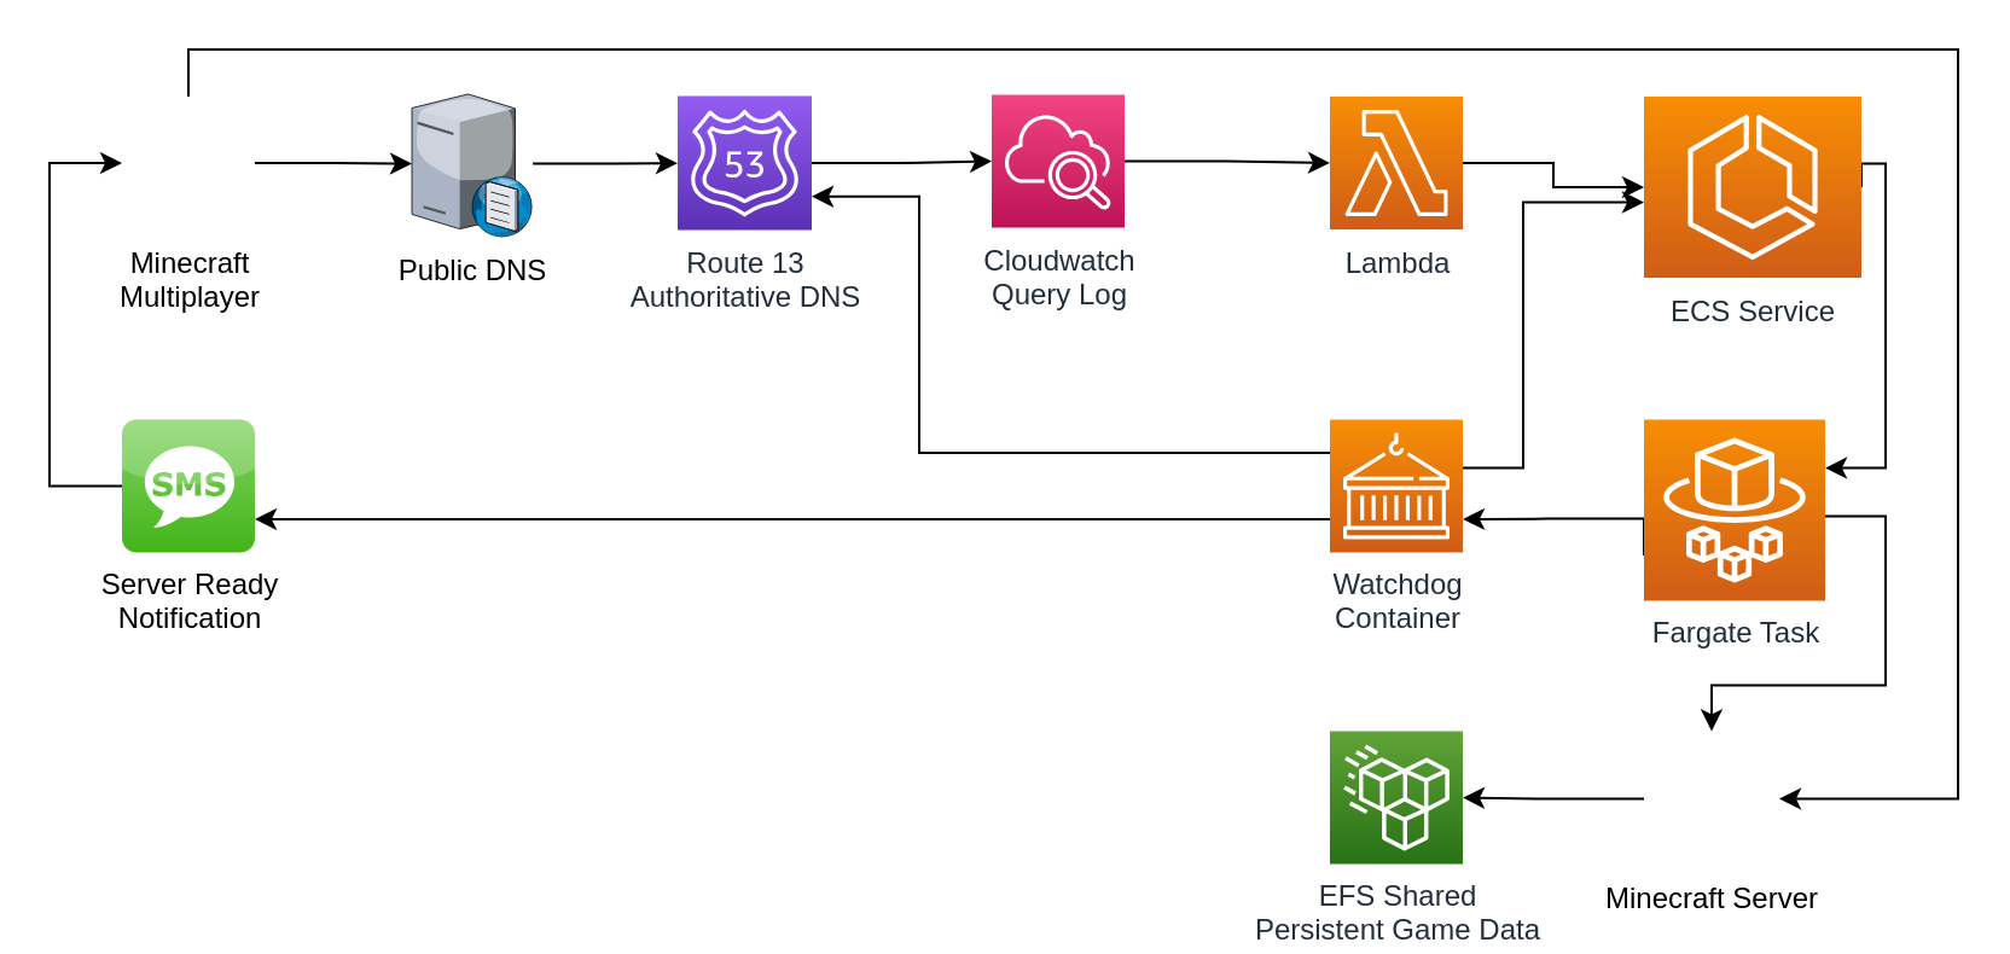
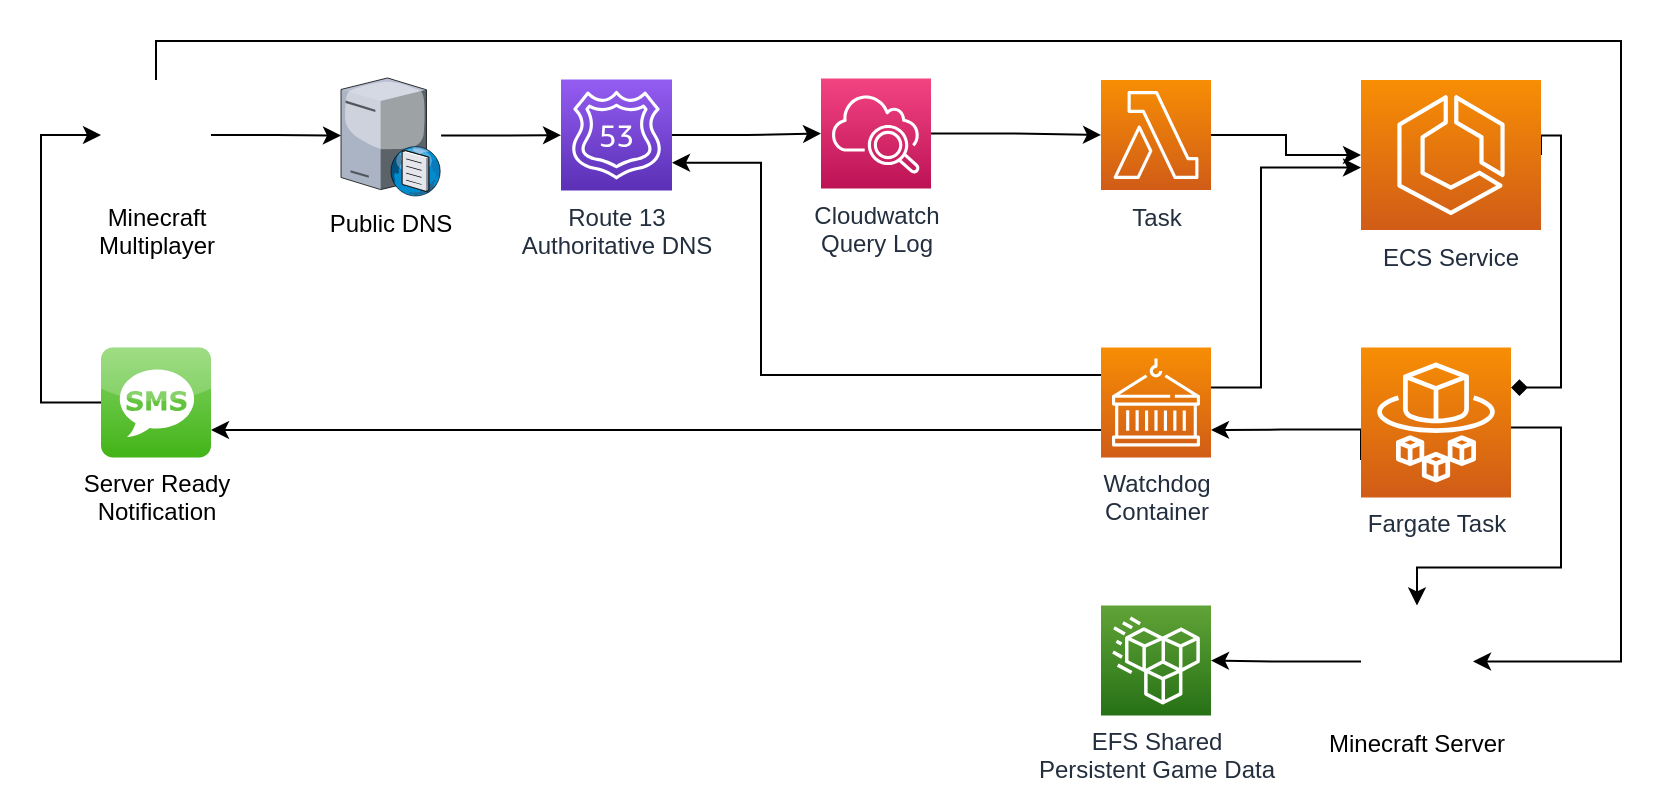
- <mxCell id="11" value="Lambda" style="points=[[0,0,0],[0.25,0,0],[0.5,0,0],[0.75,0,0],[1,0,0],[0,1,0],[0.25,1,0],[0.5,1,0],[0.75,1,0],[1,1,0],[0,0.25,0],[0,0.5,0],[0,0.75,0],[1,0.25,0],[1,0.5,0],[1,0.75,0]];outlineConnect=0;fontColor=#232F3E;gradientColor=#F78E04;gradientDirection=north;fillColor=#D05C17;strokeColor=#ffffff;dashed=0;verticalLabelPosition=bottom;verticalAlign=top;align=center;html=1;fontSize=12;fontStyle=0;aspect=fixed;shape=mxgraph.aws4.resourceIcon;resIcon=mxgraph.aws4.lambda;" vertex="1" parent="1"><mxGeometry x="550" y="39.5" width="55" height="55" as="geometry" /></mxCell>
+ <mxCell id="11" value="Task" style="points=[[0,0,0],[0.25,0,0],[0.5,0,0],[0.75,0,0],[1,0,0],[0,1,0],[0.25,1,0],[0.5,1,0],[0.75,1,0],[1,1,0],[0,0.25,0],[0,0.5,0],[0,0.75,0],[1,0.25,0],[1,0.5,0],[1,0.75,0]];outlineConnect=0;fontColor=#232F3E;gradientColor=#F78E04;gradientDirection=north;fillColor=#D05C17;strokeColor=#ffffff;dashed=0;verticalLabelPosition=bottom;verticalAlign=top;align=center;html=1;fontSize=12;fontStyle=0;aspect=fixed;shape=mxgraph.aws4.resourceIcon;resIcon=mxgraph.aws4.lambda;" vertex="1" parent="1"><mxGeometry x="550" y="39.5" width="55" height="55" as="geometry" /></mxCell>
- <mxCell id="12" style="edgeStyle=orthogonalEdgeStyle;rounded=0;orthogonalLoop=1;jettySize=auto;html=1;exitX=1;exitY=0.5;exitDx=0;exitDy=0;exitPerimeter=0;" edge="1" parent="1" source="13" target="17"><mxGeometry relative="1" as="geometry"><Array as="points"><mxPoint x="780" y="67.25" /><mxPoint x="780" y="193.25" /></Array></mxGeometry></mxCell>
+ <mxCell id="12" style="edgeStyle=orthogonalEdgeStyle;rounded=0;orthogonalLoop=1;jettySize=auto;html=1;exitX=1;exitY=0.5;exitDx=0;exitDy=0;exitPerimeter=0;endArrow=diamond;" edge="1" parent="1" source="13" target="17"><mxGeometry relative="1" as="geometry"><Array as="points"><mxPoint x="780" y="67.25" /><mxPoint x="780" y="193.25" /></Array></mxGeometry></mxCell>
